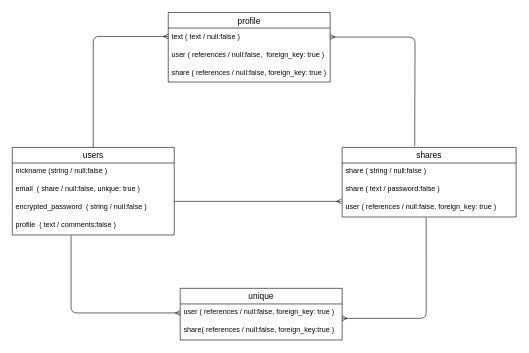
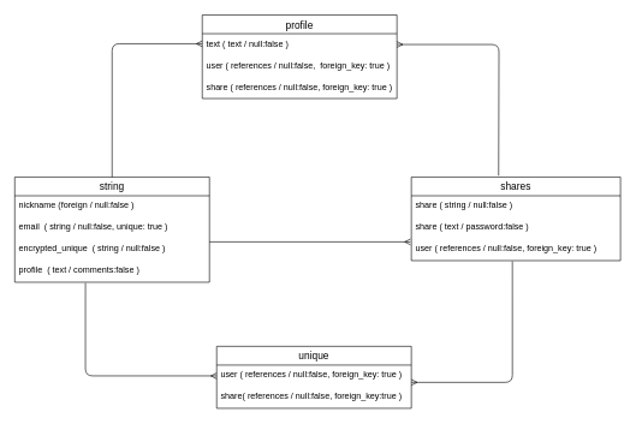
- <mxCell id="2" value="users" style="swimlane;fontStyle=0;childLayout=stackLayout;horizontal=1;startSize=26;horizontalStack=0;resizeParent=1;resizeParentMax=0;resizeLast=0;collapsible=1;marginBottom=0;align=center;fontSize=14;" parent="1" vertex="1"><mxGeometry x="20" y="245" width="270" height="146" as="geometry" /></mxCell>
+ <mxCell id="2" value="string" style="swimlane;fontStyle=0;childLayout=stackLayout;horizontal=1;startSize=26;horizontalStack=0;resizeParent=1;resizeParentMax=0;resizeLast=0;collapsible=1;marginBottom=0;align=center;fontSize=14;" parent="1" vertex="1"><mxGeometry x="20" y="245" width="270" height="146" as="geometry" /></mxCell>
- <mxCell id="3" value="nickname (string / null:false )" style="text;strokeColor=none;fillColor=none;spacingLeft=4;spacingRight=4;overflow=hidden;rotatable=0;points=[[0,0.5],[1,0.5]];portConstraint=eastwest;fontSize=12;" parent="2" vertex="1"><mxGeometry y="26" width="270" height="30" as="geometry" /></mxCell>
+ <mxCell id="3" value="nickname (foreign / null:false )" style="text;strokeColor=none;fillColor=none;spacingLeft=4;spacingRight=4;overflow=hidden;rotatable=0;points=[[0,0.5],[1,0.5]];portConstraint=eastwest;fontSize=12;" parent="2" vertex="1"><mxGeometry y="26" width="270" height="30" as="geometry" /></mxCell>
- <mxCell id="4" value="email  ( share / null:false, unique: true )" style="text;strokeColor=none;fillColor=none;spacingLeft=4;spacingRight=4;overflow=hidden;rotatable=0;points=[[0,0.5],[1,0.5]];portConstraint=eastwest;fontSize=12;" parent="2" vertex="1"><mxGeometry y="56" width="270" height="30" as="geometry" /></mxCell>
+ <mxCell id="4" value="email  ( string / null:false, unique: true )" style="text;strokeColor=none;fillColor=none;spacingLeft=4;spacingRight=4;overflow=hidden;rotatable=0;points=[[0,0.5],[1,0.5]];portConstraint=eastwest;fontSize=12;" parent="2" vertex="1"><mxGeometry y="56" width="270" height="30" as="geometry" /></mxCell>
- <mxCell id="5" value="encrypted_password  ( string / null:false )" style="text;strokeColor=none;fillColor=none;spacingLeft=4;spacingRight=4;overflow=hidden;rotatable=0;points=[[0,0.5],[1,0.5]];portConstraint=eastwest;fontSize=12;" parent="2" vertex="1"><mxGeometry y="86" width="270" height="30" as="geometry" /></mxCell>
+ <mxCell id="5" value="encrypted_unique  ( string / null:false )" style="text;strokeColor=none;fillColor=none;spacingLeft=4;spacingRight=4;overflow=hidden;rotatable=0;points=[[0,0.5],[1,0.5]];portConstraint=eastwest;fontSize=12;" parent="2" vertex="1"><mxGeometry y="86" width="270" height="30" as="geometry" /></mxCell>
